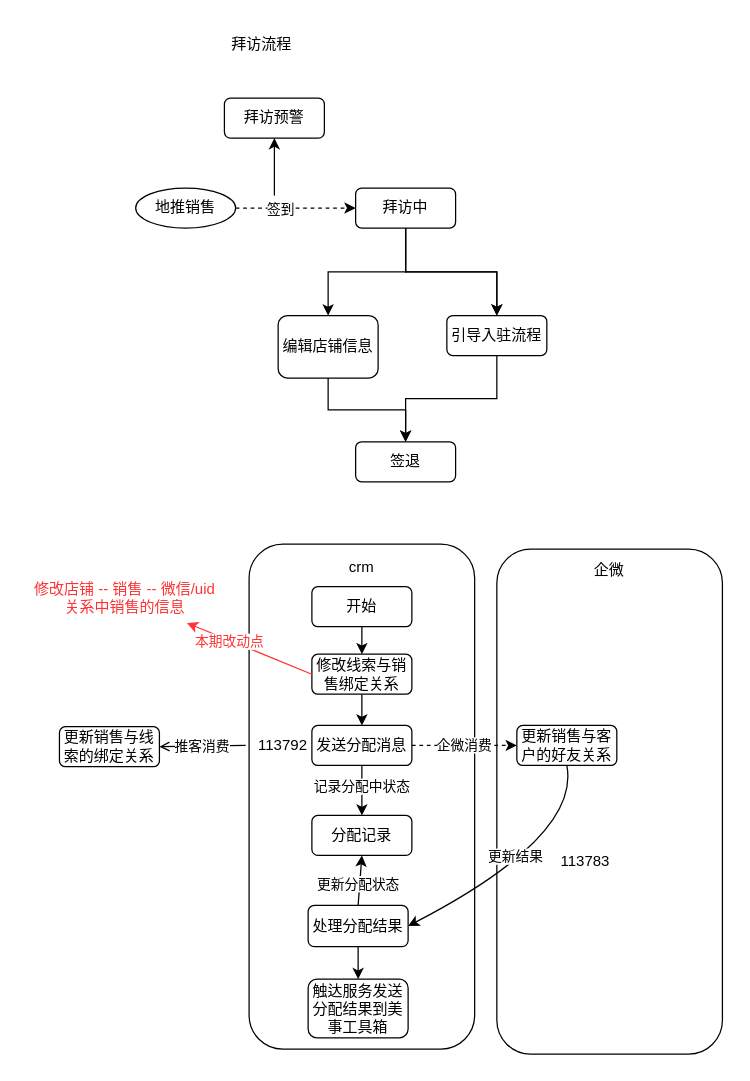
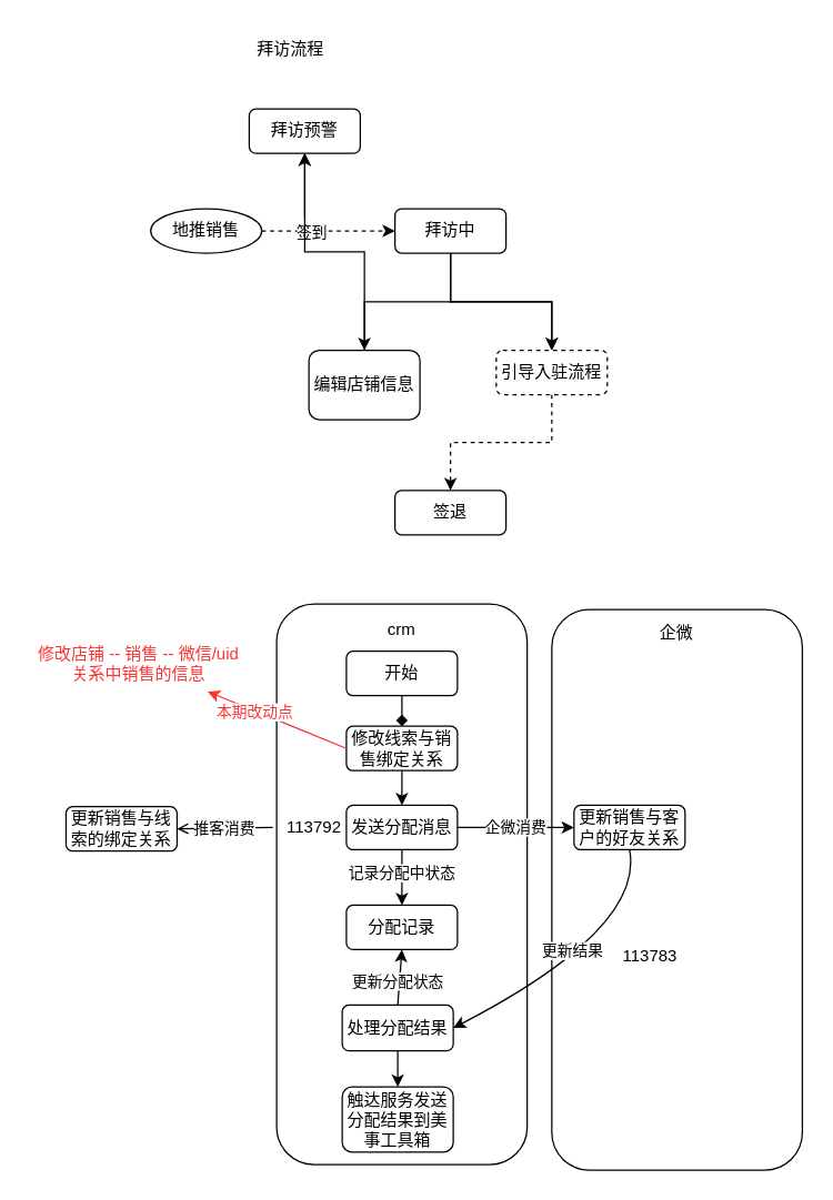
- <mxCell id="15" value="引导入驻流程" style="rounded=1;whiteSpace=wrap;html=1;" parent="1" vertex="1"><mxGeometry x="357" y="252" width="80" height="32" as="geometry" /></mxCell>
+ <mxCell id="15" value="引导入驻流程" style="rounded=1;whiteSpace=wrap;html=1;dashed=1;" parent="1" vertex="1"><mxGeometry x="357" y="252" width="80" height="32" as="geometry" /></mxCell>
- <mxCell id="14" value="" style="edgeStyle=orthogonalEdgeStyle;rounded=0;orthogonalLoop=1;jettySize=auto;html=1;" parent="1" source="15" target="17" edge="1"><mxGeometry relative="1" as="geometry" /></mxCell>
+ <mxCell id="14" value="" style="edgeStyle=orthogonalEdgeStyle;rounded=0;orthogonalLoop=1;jettySize=auto;html=1;dashed=1;" parent="1" source="15" target="17" edge="1"><mxGeometry relative="1" as="geometry" /></mxCell>
- <mxCell id="12" value="" style="edgeStyle=orthogonalEdgeStyle;rounded=0;orthogonalLoop=1;jettySize=auto;html=1;entryX=0.5;entryY=0;entryDx=0;entryDy=0;" parent="1" source="13" target="17" edge="1"><mxGeometry relative="1" as="geometry"><mxPoint x="262" y="350" as="targetPoint" /></mxGeometry></mxCell>
+ <mxCell id="12" value="" style="edgeStyle=orthogonalEdgeStyle;rounded=0;orthogonalLoop=1;jettySize=auto;html=1;" parent="1" source="13" target="10" edge="1"><mxGeometry relative="1" as="geometry"><mxPoint x="262" y="350" as="targetPoint" /></mxGeometry></mxCell>
- <mxCell id="19" value="" style="edgeStyle=orthogonalEdgeStyle;rounded=0;orthogonalLoop=1;jettySize=auto;html=1;" edge="1" parent="1" source="20" target="22"><mxGeometry relative="1" as="geometry" /></mxCell>
+ <mxCell id="19" value="" style="edgeStyle=orthogonalEdgeStyle;rounded=0;orthogonalLoop=1;jettySize=auto;html=1;endArrow=diamond;" edge="1" parent="1" source="20" target="22"><mxGeometry relative="1" as="geometry" /></mxCell>
- <mxCell id="25" value="企微消费" style="edgeStyle=orthogonalEdgeStyle;rounded=0;orthogonalLoop=1;jettySize=auto;html=1;dashed=1;" edge="1" parent="1" source="26" target="28"><mxGeometry relative="1" as="geometry" /></mxCell>
+ <mxCell id="25" value="企微消费" style="edgeStyle=orthogonalEdgeStyle;rounded=0;orthogonalLoop=1;jettySize=auto;html=1;" edge="1" parent="1" source="26" target="28"><mxGeometry relative="1" as="geometry" /></mxCell>
